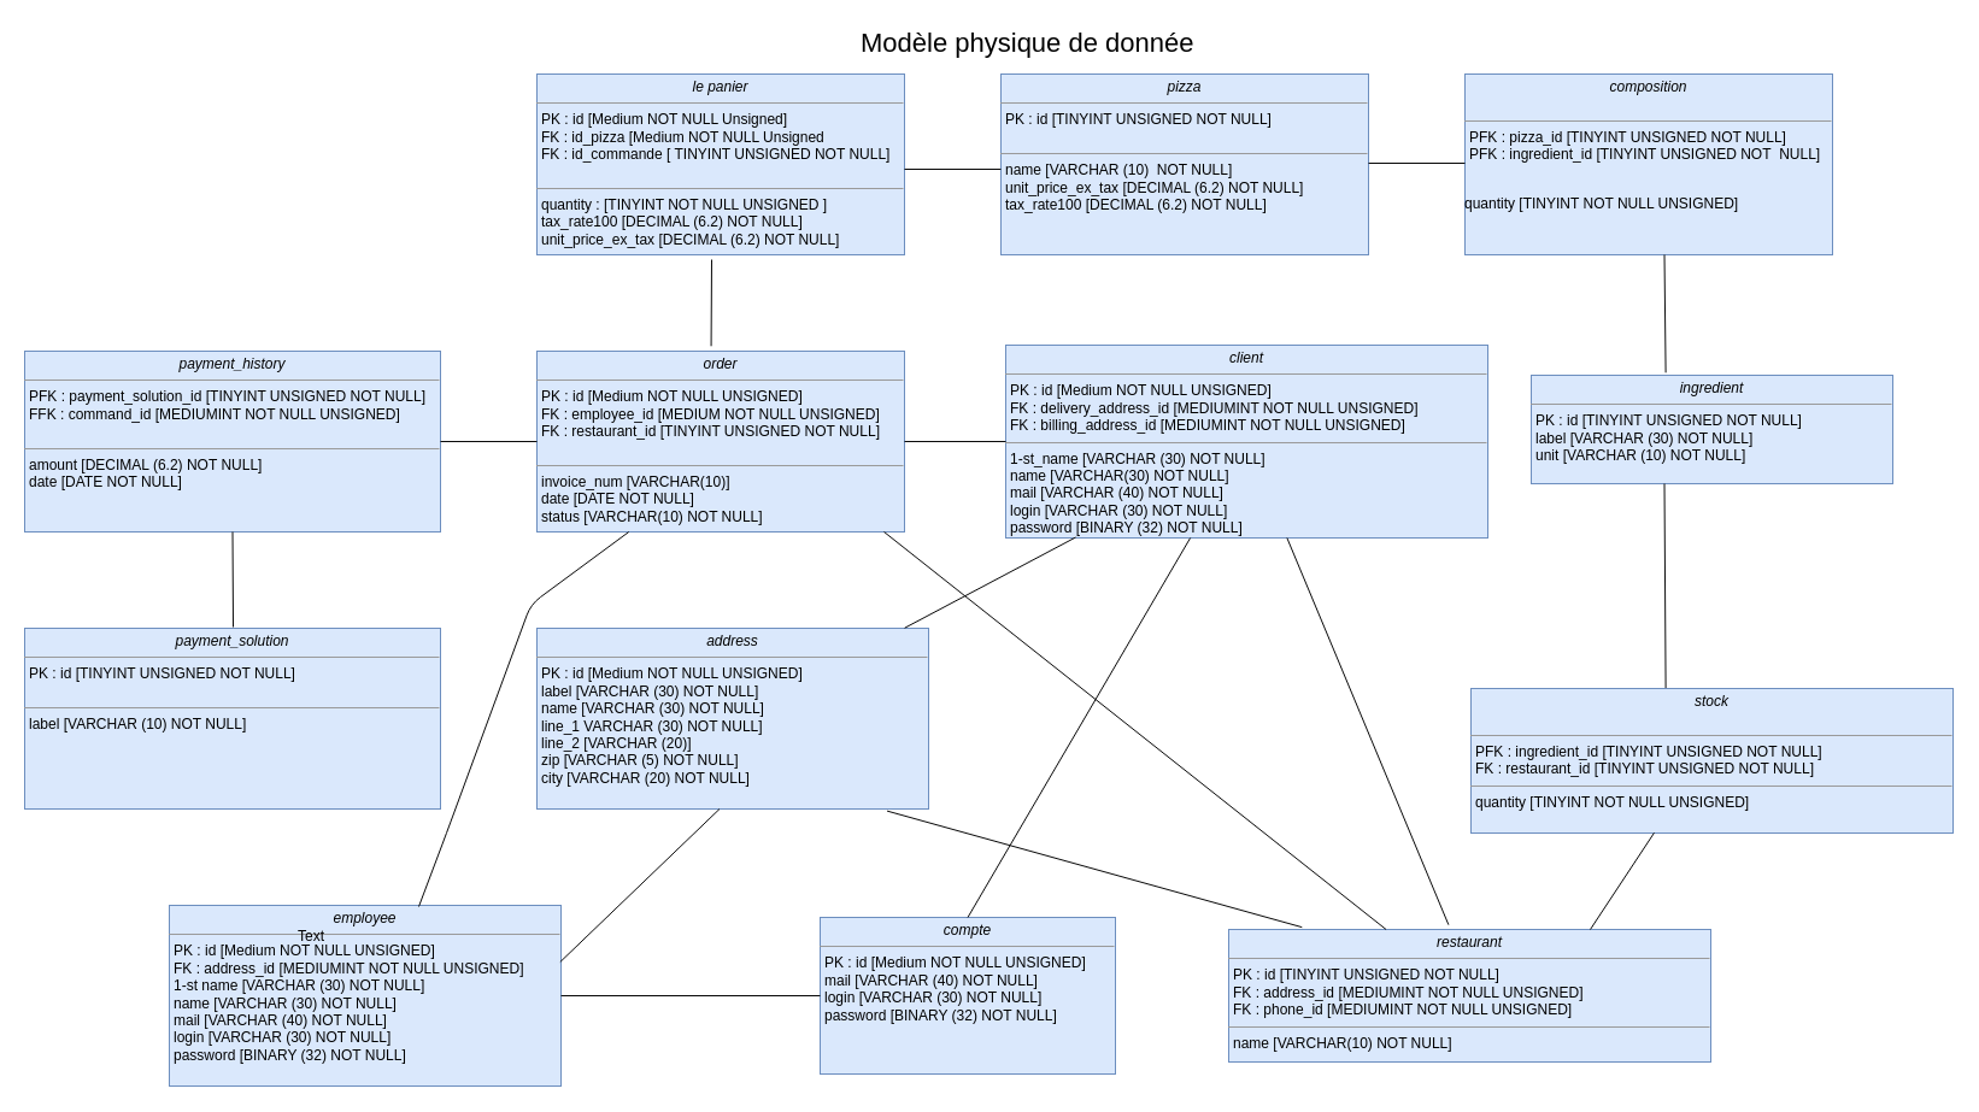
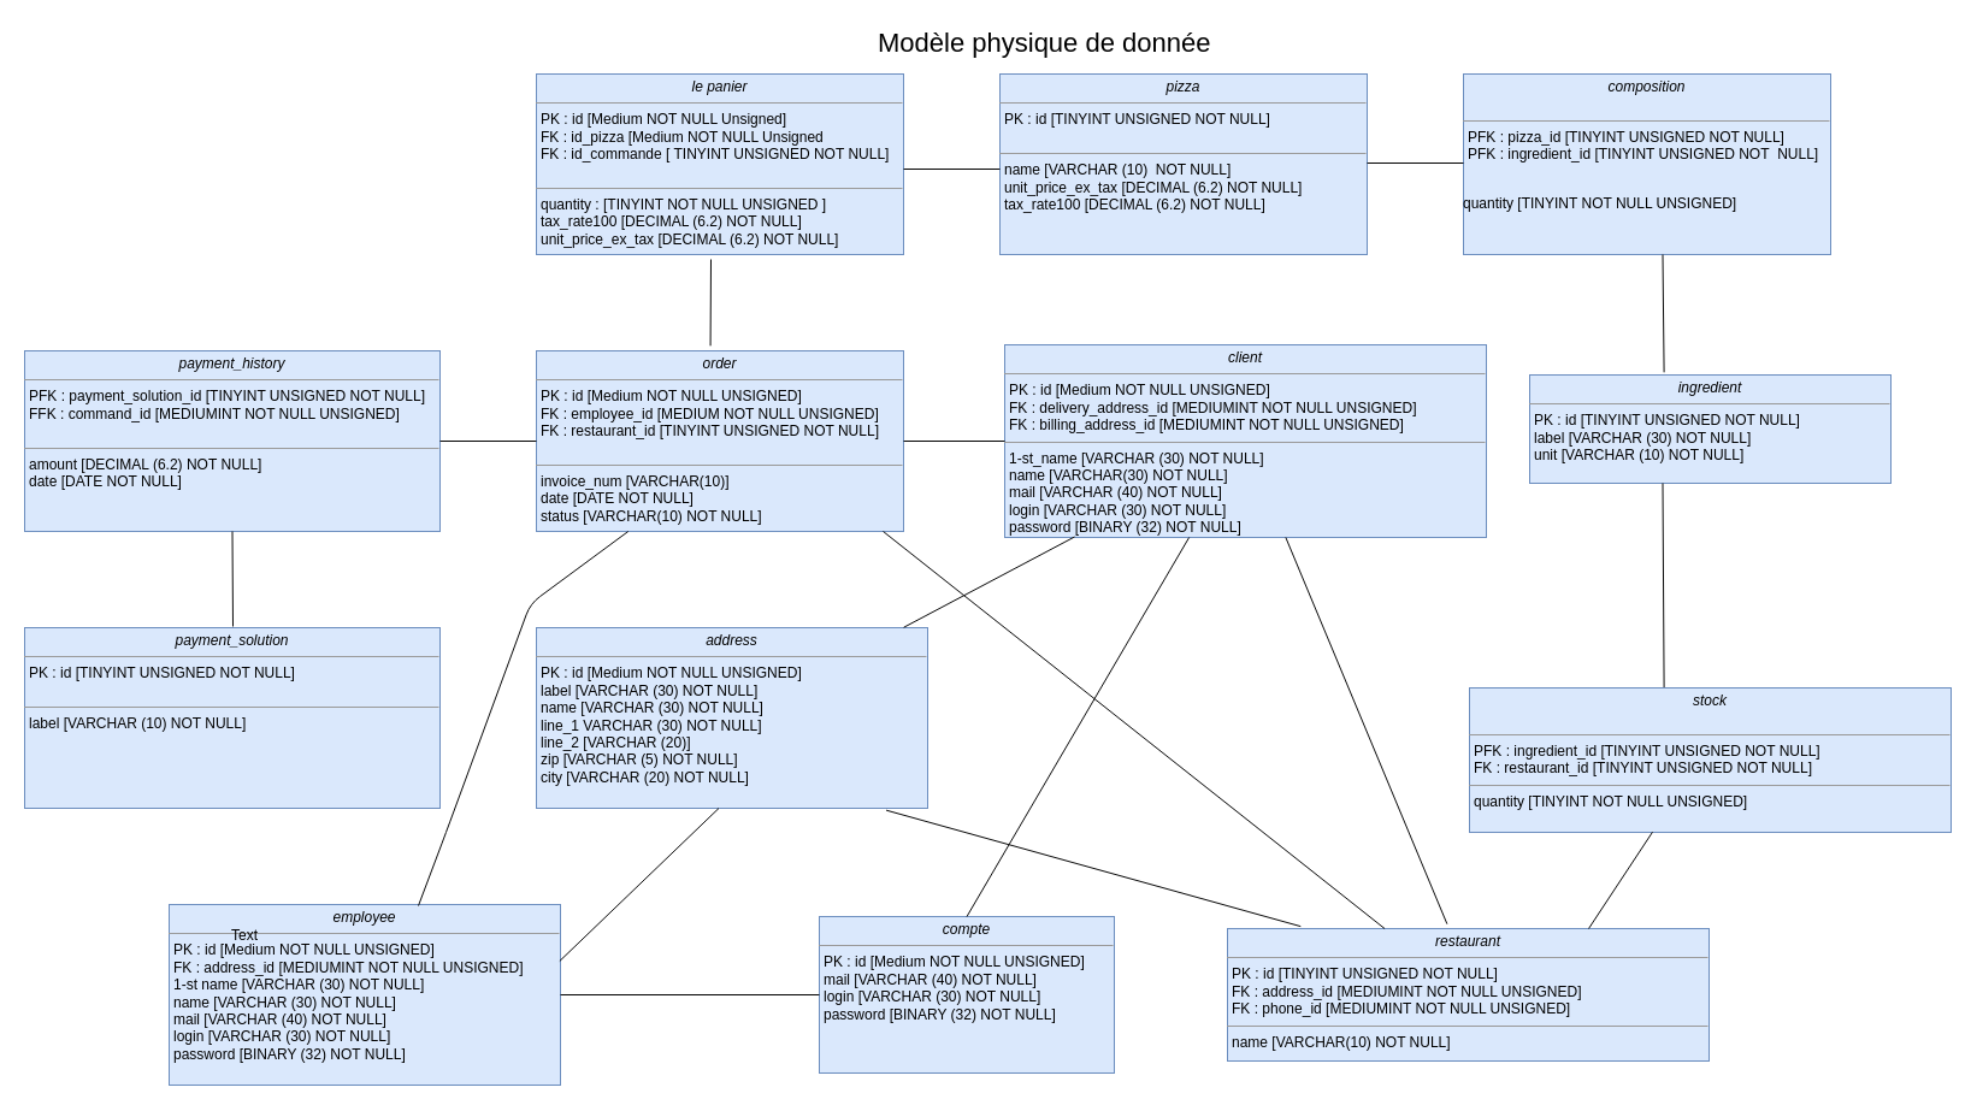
- <mxCell id="32" value="&lt;span style=&quot;font-size: 22px&quot;&gt;Modèle physique de donnée&lt;/span&gt;" style="text;html=1;resizable=0;points=[];autosize=1;align=left;verticalAlign=top;spacingTop=-4;" parent="1" vertex="1"><mxGeometry x="712" y="20" width="290" height="20" as="geometry" /></mxCell>
+ <mxCell id="32" value="&lt;span style=&quot;font-size: 22px&quot;&gt;Modèle physique de donnée&lt;/span&gt;" style="text;html=1;resizable=0;points=[];autosize=1;align=left;verticalAlign=top;spacingTop=-4;" parent="1" vertex="1"><mxGeometry x="727" y="20" width="290" height="20" as="geometry" /></mxCell>
- <mxCell id="33" value="Text" style="text;html=1;resizable=0;points=[];autosize=1;align=left;verticalAlign=top;spacingTop=-4;" vertex="1" parent="1"><mxGeometry x="245" y="767" width="40" height="20" as="geometry" /></mxCell>
+ <mxCell id="33" value="Text" style="text;html=1;resizable=0;points=[];autosize=1;align=left;verticalAlign=top;spacingTop=-4;" vertex="1" parent="1"><mxGeometry x="190" y="767" width="40" height="20" as="geometry" /></mxCell>
